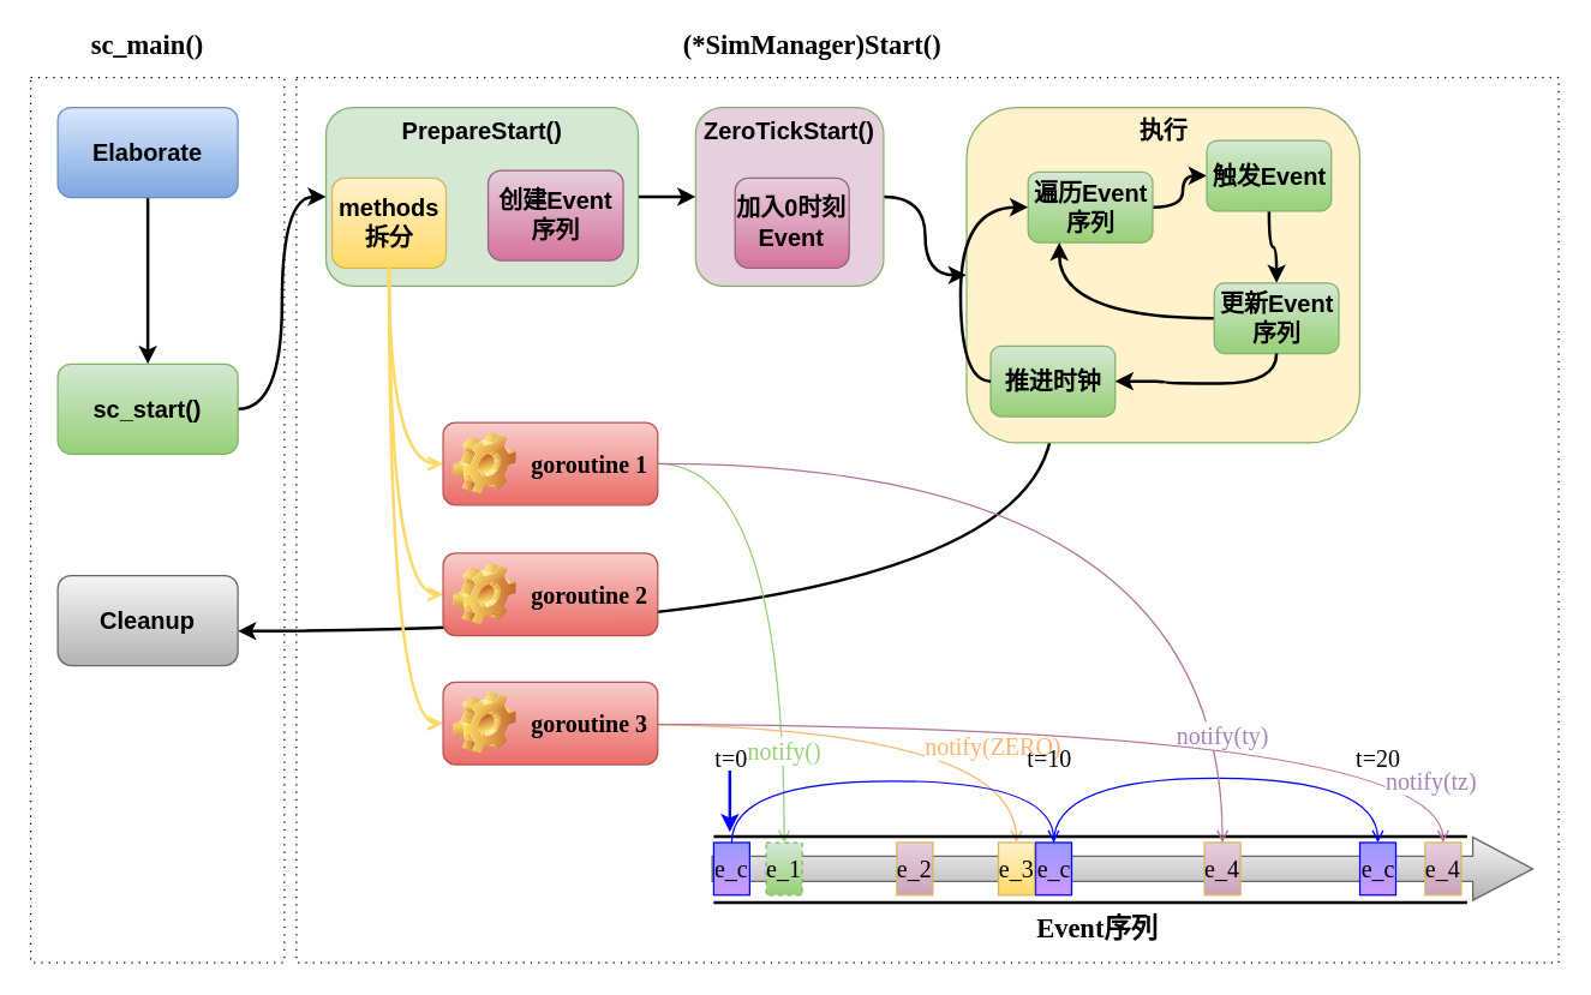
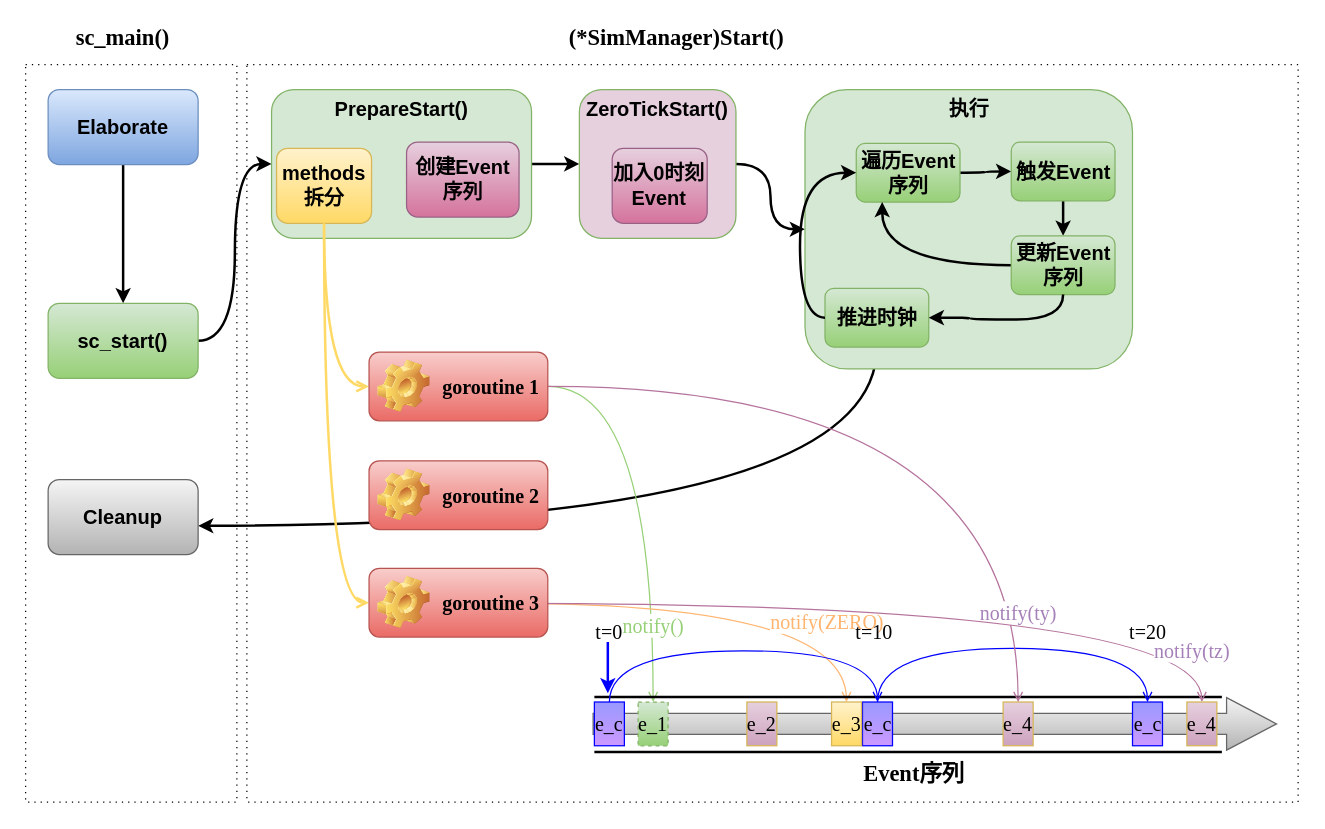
- <mxCell id="54" value="触发Event" style="rounded=1;whiteSpace=wrap;html=1;fillColor=#d5e8d4;strokeColor=#82b366;fontSize=16;fontStyle=1;gradientColor=#97d077;" vertex="1" parent="1"><mxGeometry x="803.5" y="93" width="83" height="47" as="geometry" /></mxCell>
+ <mxCell id="54" value="触发Event" style="rounded=1;whiteSpace=wrap;html=1;fillColor=#d5e8d4;strokeColor=#82b366;fontSize=16;fontStyle=1;gradientColor=#97d077;" vertex="1" parent="1"><mxGeometry x="808.5" y="113" width="83" height="47" as="geometry" /></mxCell>
- <mxCell id="19" value="执行" style="rounded=1;whiteSpace=wrap;html=1;fillColor=#fff2cc;strokeColor=#82b366;fontSize=16;fontStyle=1;verticalAlign=top;" vertex="1" parent="1"><mxGeometry x="643.5" y="71" width="262" height="223.5" as="geometry" /></mxCell>
+ <mxCell id="19" value="执行" style="rounded=1;whiteSpace=wrap;html=1;fillColor=#d5e8d4;strokeColor=#82b366;fontSize=16;fontStyle=1;verticalAlign=top;" vertex="1" parent="1"><mxGeometry x="643.5" y="71" width="262" height="223.5" as="geometry" /></mxCell>
- <mxCell id="30" style="edgeStyle=orthogonalEdgeStyle;curved=1;rounded=0;orthogonalLoop=1;jettySize=auto;html=1;entryX=0;entryY=0.5;entryDx=0;entryDy=0;fontFamily=Times New Roman;fontSize=18;endArrow=open;endFill=0;strokeWidth=2;exitX=0.5;exitY=1;exitDx=0;exitDy=0;strokeColor=#FFD966;" edge="1" parent="1" source="14" target="51"><mxGeometry relative="1" as="geometry"><mxPoint x="323" y="182.5" as="sourcePoint" /><mxPoint x="361" y="259.5" as="targetPoint" /></mxGeometry></mxCell>
